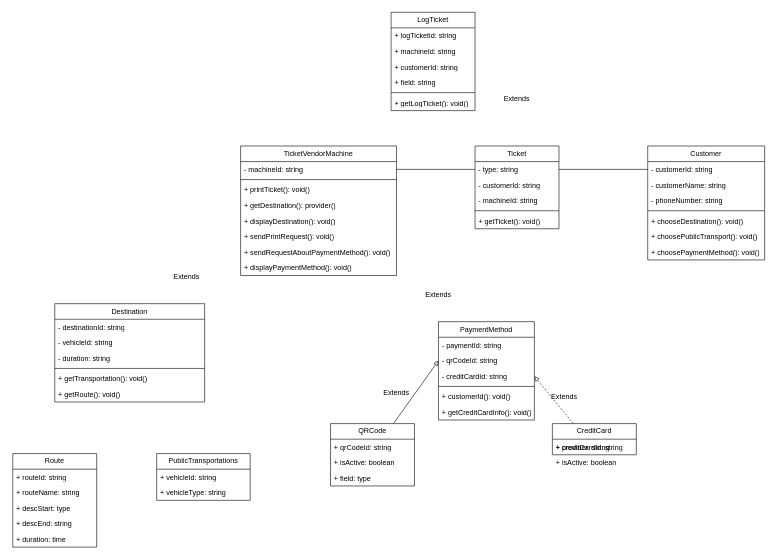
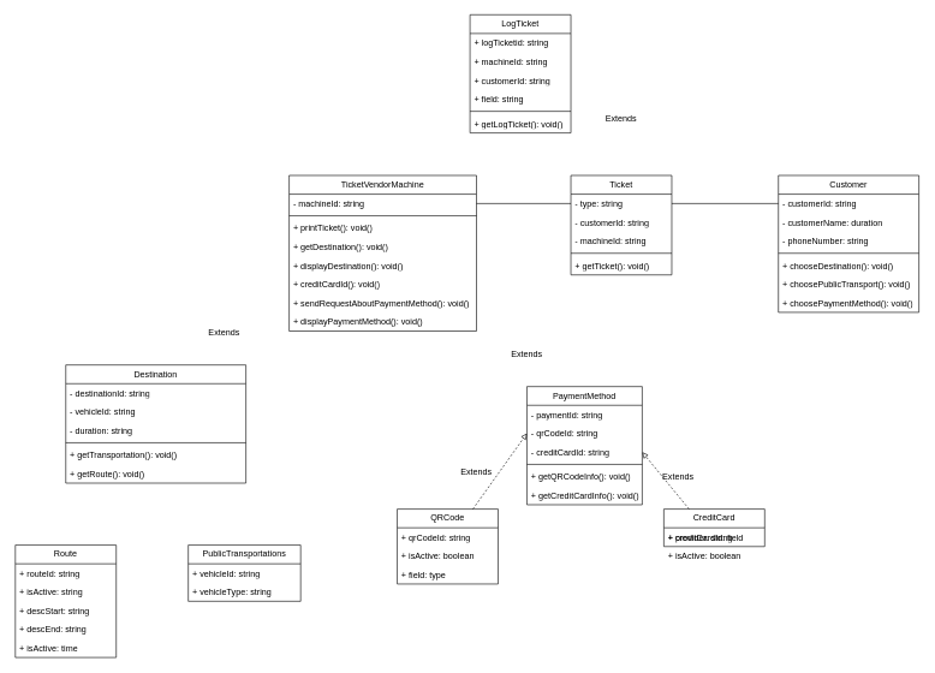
- <mxCell id="13" value="- customerName: string" style="text;strokeColor=none;fillColor=none;align=left;verticalAlign=top;spacingLeft=4;spacingRight=4;overflow=hidden;rotatable=0;points=[[0,0.5],[1,0.5]];portConstraint=eastwest;whiteSpace=wrap;html=1;movable=0;resizable=0;deletable=0;editable=0;locked=1;connectable=0;" parent="11" vertex="1"><mxGeometry y="52" width="195" height="26" as="geometry" /></mxCell>
+ <mxCell id="13" value="- customerName: duration" style="text;strokeColor=none;fillColor=none;align=left;verticalAlign=top;spacingLeft=4;spacingRight=4;overflow=hidden;rotatable=0;points=[[0,0.5],[1,0.5]];portConstraint=eastwest;whiteSpace=wrap;html=1;movable=0;resizable=0;deletable=0;editable=0;locked=1;connectable=0;" parent="11" vertex="1"><mxGeometry y="52" width="195" height="26" as="geometry" /></mxCell>
- <mxCell id="6" value="+ getDestination(): provider()" style="text;strokeColor=none;fillColor=none;align=left;verticalAlign=top;spacingLeft=4;spacingRight=4;overflow=hidden;rotatable=0;points=[[0,0.5],[1,0.5]];portConstraint=eastwest;whiteSpace=wrap;html=1;movable=0;resizable=0;deletable=0;editable=0;locked=1;connectable=0;" parent="2" vertex="1"><mxGeometry y="86" width="260" height="26" as="geometry" /></mxCell>
+ <mxCell id="6" value="+ getDestination(): void()" style="text;strokeColor=none;fillColor=none;align=left;verticalAlign=top;spacingLeft=4;spacingRight=4;overflow=hidden;rotatable=0;points=[[0,0.5],[1,0.5]];portConstraint=eastwest;whiteSpace=wrap;html=1;movable=0;resizable=0;deletable=0;editable=0;locked=1;connectable=0;" parent="2" vertex="1"><mxGeometry y="86" width="260" height="26" as="geometry" /></mxCell>
- <mxCell id="8" value="+ sendPrintRequest(): void()" style="text;strokeColor=none;fillColor=none;align=left;verticalAlign=top;spacingLeft=4;spacingRight=4;overflow=hidden;rotatable=0;points=[[0,0.5],[1,0.5]];portConstraint=eastwest;whiteSpace=wrap;html=1;movable=0;resizable=0;deletable=0;editable=0;locked=1;connectable=0;" parent="2" vertex="1"><mxGeometry y="138" width="260" height="26" as="geometry" /></mxCell>
+ <mxCell id="8" value="+ creditCardId(): void()" style="text;strokeColor=none;fillColor=none;align=left;verticalAlign=top;spacingLeft=4;spacingRight=4;overflow=hidden;rotatable=0;points=[[0,0.5],[1,0.5]];portConstraint=eastwest;whiteSpace=wrap;html=1;movable=0;resizable=0;deletable=0;editable=0;locked=1;connectable=0;" parent="2" vertex="1"><mxGeometry y="138" width="260" height="26" as="geometry" /></mxCell>
- <mxCell id="42" style="rounded=0;orthogonalLoop=1;jettySize=auto;html=1;exitX=0.75;exitY=0;exitDx=0;exitDy=0;entryX=0;entryY=0.5;entryDx=0;entryDy=0;endArrow=block;endFill=0;movable=0;resizable=0;rotatable=0;deletable=0;editable=0;locked=1;connectable=0;" parent="1" source="43" target="37" edge="1"><mxGeometry relative="1" as="geometry" /></mxCell>
+ <mxCell id="42" style="rounded=0;orthogonalLoop=1;jettySize=auto;html=1;exitX=0.75;exitY=0;exitDx=0;exitDy=0;entryX=0;entryY=0.5;entryDx=0;entryDy=0;endArrow=block;endFill=0;movable=0;resizable=0;rotatable=0;deletable=0;editable=0;locked=1;connectable=0;dashed=1;" parent="1" source="43" target="37" edge="1"><mxGeometry relative="1" as="geometry" /></mxCell>
- <mxCell id="40" value="+ customerId(): void()" style="text;strokeColor=none;fillColor=none;align=left;verticalAlign=top;spacingLeft=4;spacingRight=4;overflow=hidden;rotatable=0;points=[[0,0.5],[1,0.5]];portConstraint=eastwest;whiteSpace=wrap;html=1;movable=0;resizable=0;deletable=0;editable=0;locked=1;connectable=0;" parent="35" vertex="1"><mxGeometry y="112" width="160" height="26" as="geometry" /></mxCell>
+ <mxCell id="40" value="+ getQRCodeInfo(): void()" style="text;strokeColor=none;fillColor=none;align=left;verticalAlign=top;spacingLeft=4;spacingRight=4;overflow=hidden;rotatable=0;points=[[0,0.5],[1,0.5]];portConstraint=eastwest;whiteSpace=wrap;html=1;movable=0;resizable=0;deletable=0;editable=0;locked=1;connectable=0;" parent="35" vertex="1"><mxGeometry y="112" width="160" height="26" as="geometry" /></mxCell>
- <mxCell id="48" value="+ creditCardId: string" style="text;strokeColor=none;fillColor=none;align=left;verticalAlign=top;spacingLeft=4;spacingRight=4;overflow=hidden;rotatable=0;points=[[0,0.5],[1,0.5]];portConstraint=eastwest;whiteSpace=wrap;html=1;movable=0;resizable=0;deletable=0;editable=0;locked=1;connectable=0;" parent="47" vertex="1"><mxGeometry y="26" width="140" height="26" as="geometry" /></mxCell>
+ <mxCell id="48" value="+ creditCardId: field" style="text;strokeColor=none;fillColor=none;align=left;verticalAlign=top;spacingLeft=4;spacingRight=4;overflow=hidden;rotatable=0;points=[[0,0.5],[1,0.5]];portConstraint=eastwest;whiteSpace=wrap;html=1;movable=0;resizable=0;deletable=0;editable=0;locked=1;connectable=0;" parent="47" vertex="1"><mxGeometry y="26" width="140" height="26" as="geometry" /></mxCell>
- <mxCell id="53" value="+ routeName: string" style="text;strokeColor=none;fillColor=none;align=left;verticalAlign=top;spacingLeft=4;spacingRight=4;overflow=hidden;rotatable=0;points=[[0,0.5],[1,0.5]];portConstraint=eastwest;whiteSpace=wrap;html=1;movable=0;resizable=0;deletable=0;editable=0;locked=1;connectable=0;" parent="51" vertex="1"><mxGeometry y="52" width="140" height="26" as="geometry" /></mxCell>
+ <mxCell id="53" value="+ isActive: string" style="text;strokeColor=none;fillColor=none;align=left;verticalAlign=top;spacingLeft=4;spacingRight=4;overflow=hidden;rotatable=0;points=[[0,0.5],[1,0.5]];portConstraint=eastwest;whiteSpace=wrap;html=1;movable=0;resizable=0;deletable=0;editable=0;locked=1;connectable=0;" parent="51" vertex="1"><mxGeometry y="52" width="140" height="26" as="geometry" /></mxCell>
- <mxCell id="54" value="+ descStart: type&amp;nbsp;&amp;nbsp;" style="text;strokeColor=none;fillColor=none;align=left;verticalAlign=top;spacingLeft=4;spacingRight=4;overflow=hidden;rotatable=0;points=[[0,0.5],[1,0.5]];portConstraint=eastwest;whiteSpace=wrap;html=1;movable=0;resizable=0;deletable=0;editable=0;locked=1;connectable=0;" parent="51" vertex="1"><mxGeometry y="78" width="140" height="26" as="geometry" /></mxCell>
+ <mxCell id="54" value="+ descStart: string&amp;nbsp;&amp;nbsp;" style="text;strokeColor=none;fillColor=none;align=left;verticalAlign=top;spacingLeft=4;spacingRight=4;overflow=hidden;rotatable=0;points=[[0,0.5],[1,0.5]];portConstraint=eastwest;whiteSpace=wrap;html=1;movable=0;resizable=0;deletable=0;editable=0;locked=1;connectable=0;" parent="51" vertex="1"><mxGeometry y="78" width="140" height="26" as="geometry" /></mxCell>
- <mxCell id="56" value="+ duration: time" style="text;strokeColor=none;fillColor=none;align=left;verticalAlign=top;spacingLeft=4;spacingRight=4;overflow=hidden;rotatable=0;points=[[0,0.5],[1,0.5]];portConstraint=eastwest;whiteSpace=wrap;html=1;movable=0;resizable=0;deletable=0;editable=0;locked=1;connectable=0;" parent="51" vertex="1"><mxGeometry y="130" width="140" height="26" as="geometry" /></mxCell>
+ <mxCell id="56" value="+ isActive: time" style="text;strokeColor=none;fillColor=none;align=left;verticalAlign=top;spacingLeft=4;spacingRight=4;overflow=hidden;rotatable=0;points=[[0,0.5],[1,0.5]];portConstraint=eastwest;whiteSpace=wrap;html=1;movable=0;resizable=0;deletable=0;editable=0;locked=1;connectable=0;" parent="51" vertex="1"><mxGeometry y="130" width="140" height="26" as="geometry" /></mxCell>
